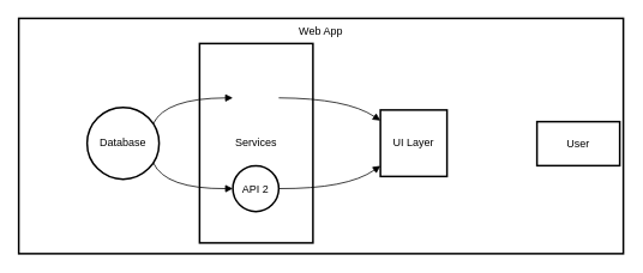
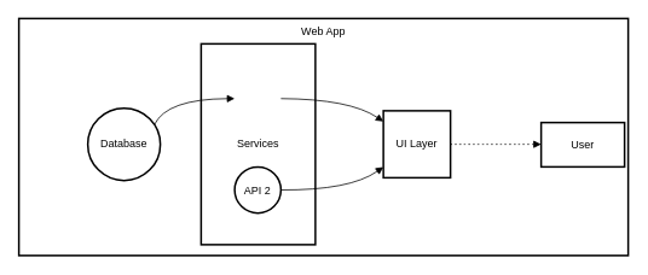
+ <mxCell id="13" value="" style="curved=1;dashed=1;dashPattern=2 3;startArrow=none;endArrow=block;exitX=1;exitY=0.5;entryX=0;entryY=0.49;" edge="1" parent="2" source="7" target="8"><mxGeometry relative="1" as="geometry"><Array as="points" /></mxGeometry></mxCell>
- <mxCell id="10" value="" style="curved=1;startArrow=none;endArrow=block;exitX=1;exitY=0.83;entryX=0.01;entryY=0.5;" edge="1" parent="2" source="5" target="6"><mxGeometry relative="1" as="geometry"><Array as="points"><mxPoint x="163" y="190" /></Array></mxGeometry></mxCell>
